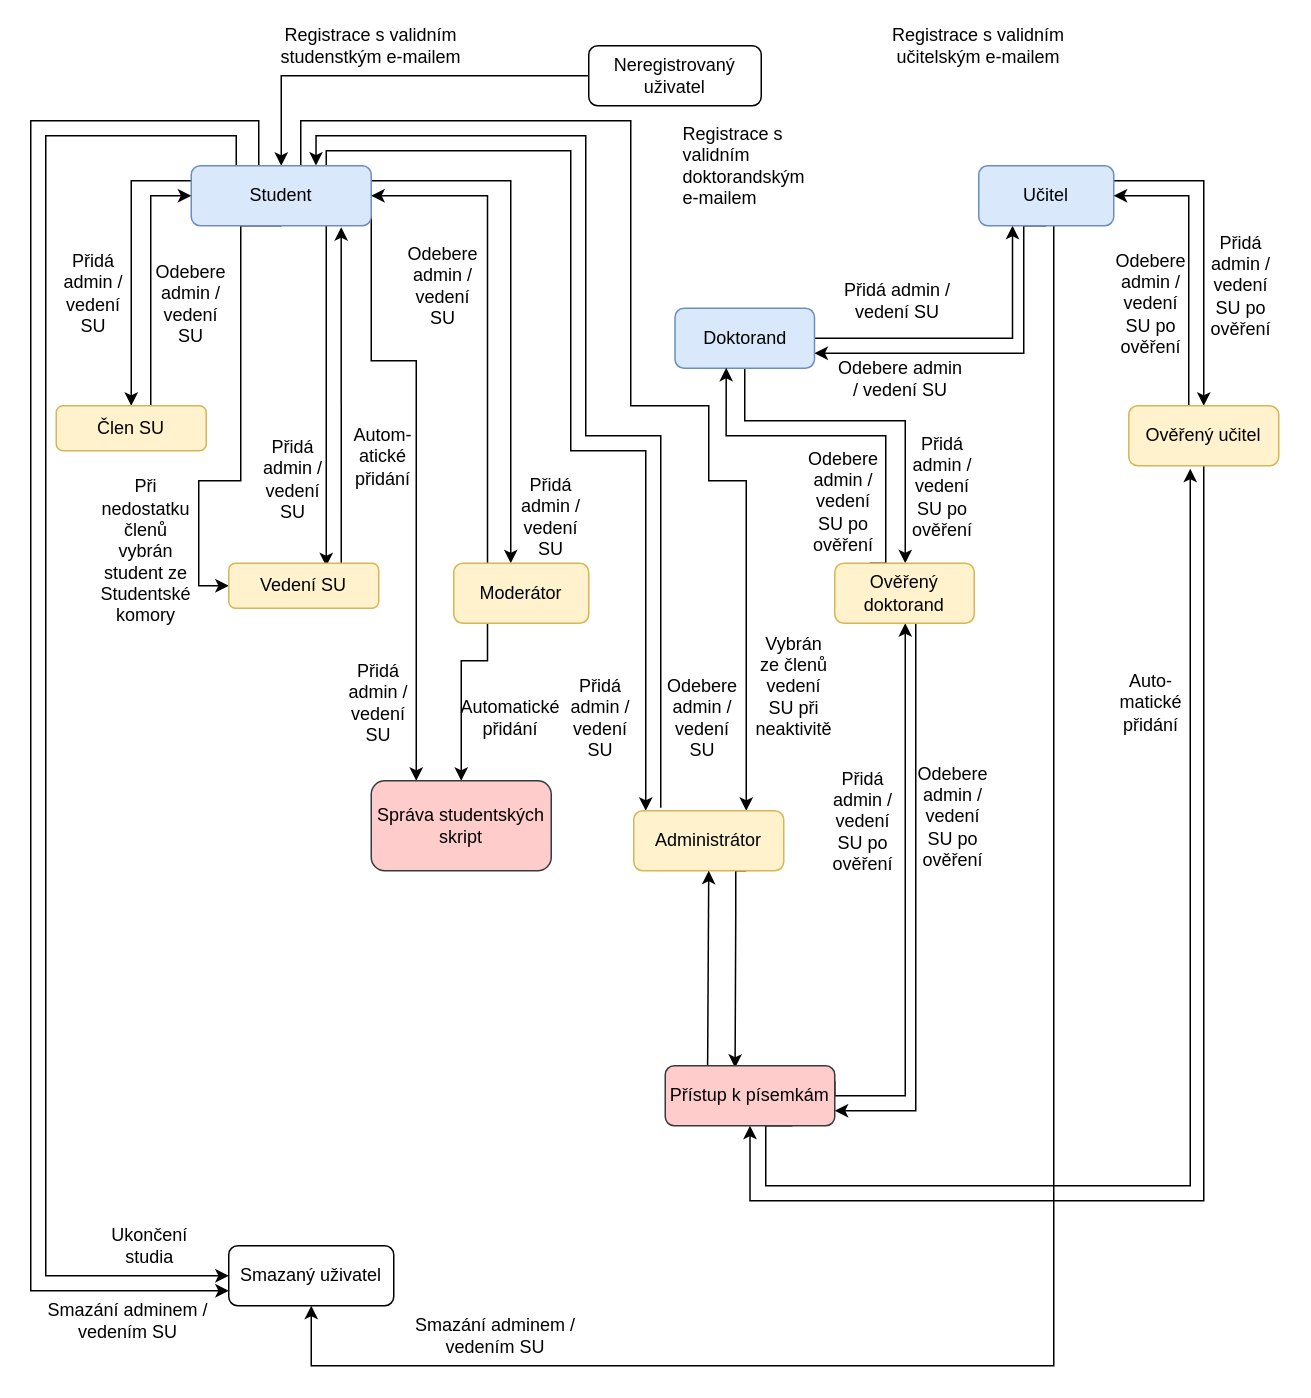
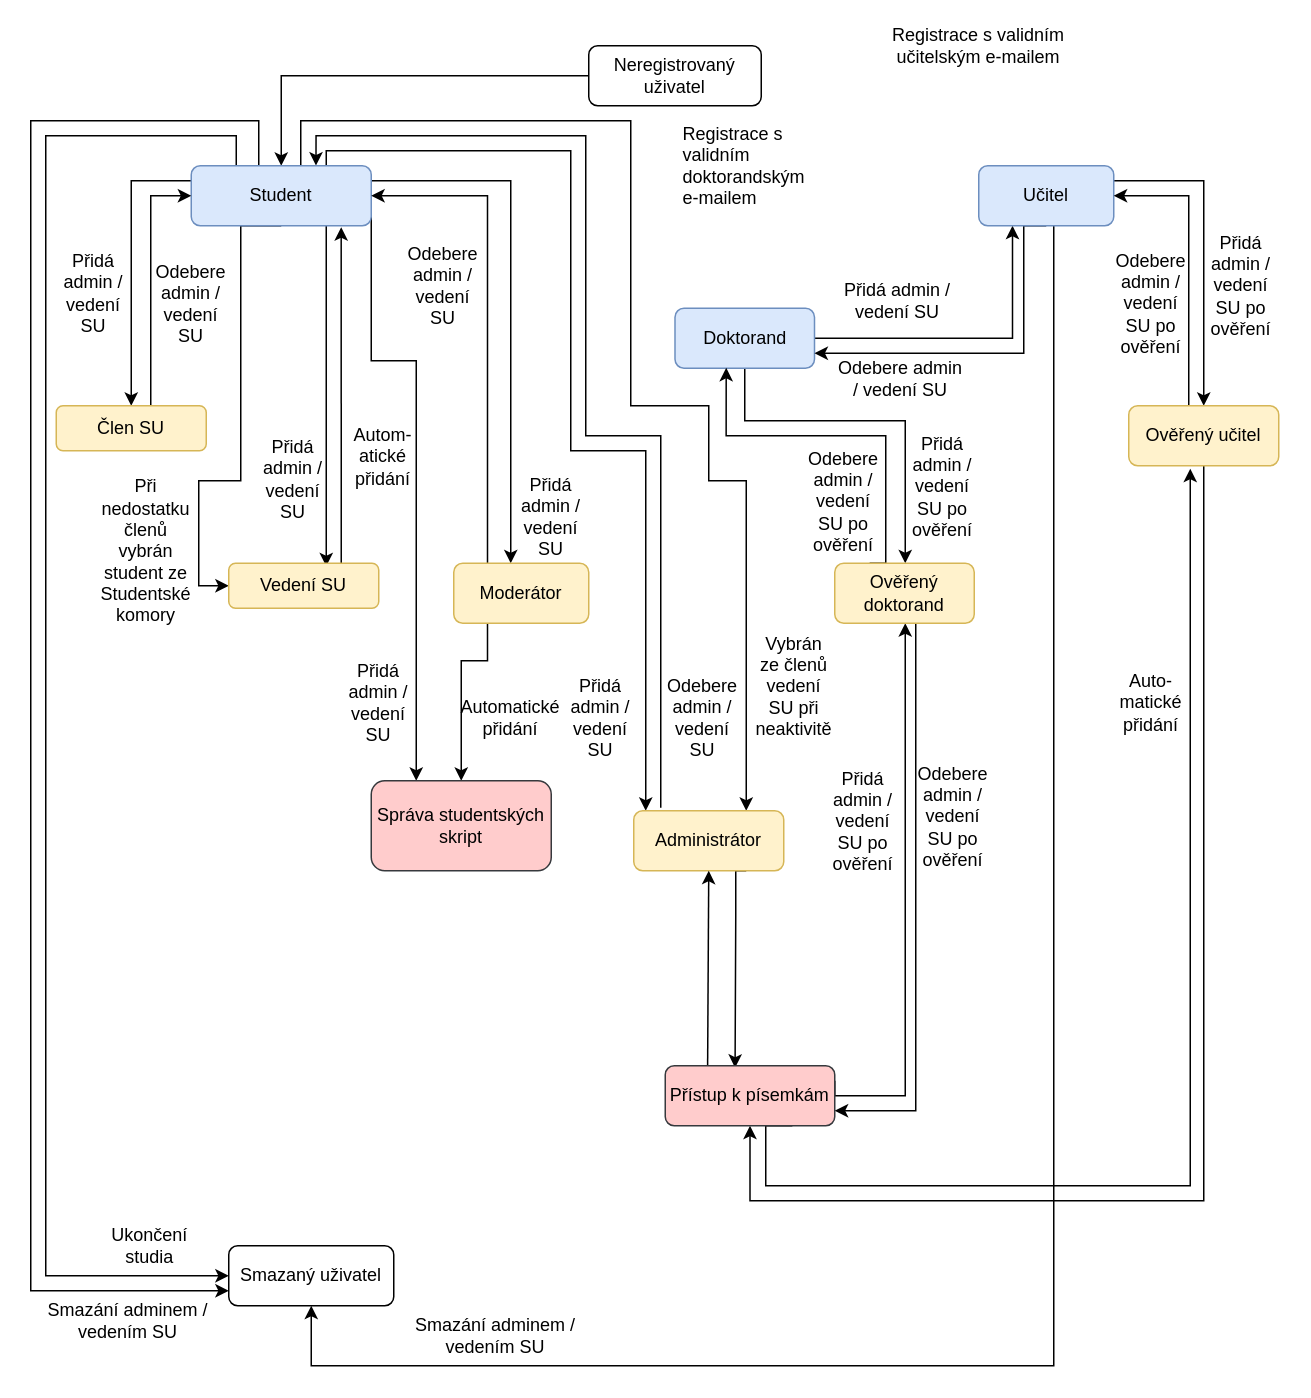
- <mxCell id="35" value="Registrace s validním studenstkým e-mailem" style="text;html=1;strokeColor=none;fillColor=none;align=center;verticalAlign=middle;whiteSpace=wrap;rounded=0;" parent="1" vertex="1"><mxGeometry x="182" y="20" width="130" height="20" as="geometry" /></mxCell>
